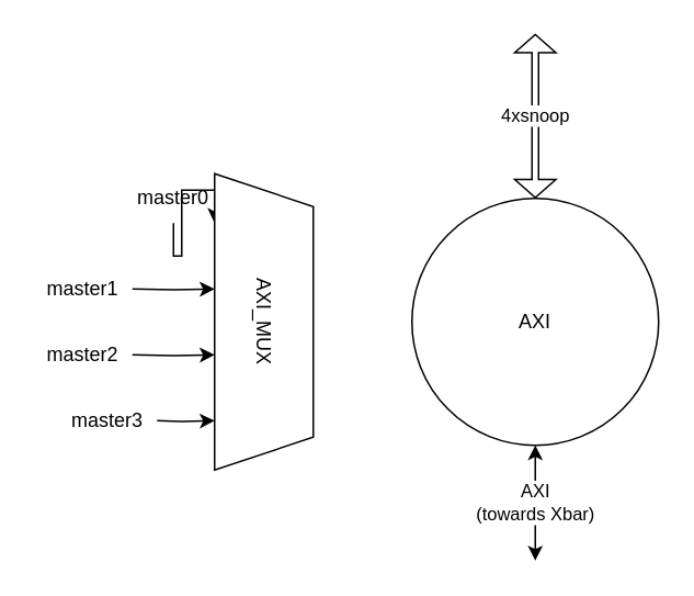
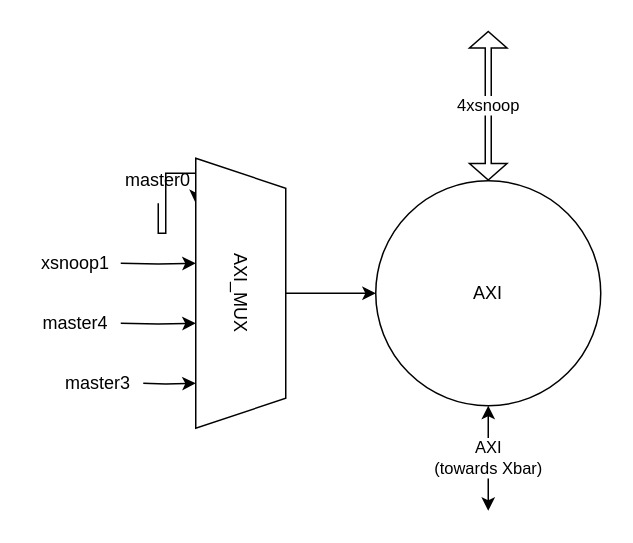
- <mxCell id="8" value="master1" style="text;html=1;strokeColor=none;fillColor=none;align=center;verticalAlign=middle;whiteSpace=wrap;rounded=0;" parent="1" vertex="1"><mxGeometry x="20" y="160" width="60" height="30" as="geometry" /></mxCell>
+ <mxCell id="8" value="xsnoop1" style="text;html=1;strokeColor=none;fillColor=none;align=center;verticalAlign=middle;whiteSpace=wrap;rounded=0;" parent="1" vertex="1"><mxGeometry x="20" y="160" width="60" height="30" as="geometry" /></mxCell>
+ <mxCell id="3" style="edgeStyle=orthogonalEdgeStyle;rounded=0;orthogonalLoop=1;jettySize=auto;html=1;exitX=0.5;exitY=0;exitDx=0;exitDy=0;entryX=0;entryY=0.5;entryDx=0;entryDy=0;startArrow=none;startFill=0;endArrow=classic;endFill=1;" parent="1" source="13" target="5" edge="1"><mxGeometry relative="1" as="geometry"><mxPoint x="250" y="135" as="sourcePoint" /></mxGeometry></mxCell>
- <mxCell id="10" value="master2" style="text;html=1;strokeColor=none;fillColor=none;align=center;verticalAlign=middle;whiteSpace=wrap;rounded=0;" parent="1" vertex="1"><mxGeometry x="20" y="200" width="60" height="30" as="geometry" /></mxCell>
+ <mxCell id="10" value="master4" style="text;html=1;strokeColor=none;fillColor=none;align=center;verticalAlign=middle;whiteSpace=wrap;rounded=0;" parent="1" vertex="1"><mxGeometry x="20" y="200" width="60" height="30" as="geometry" /></mxCell>
